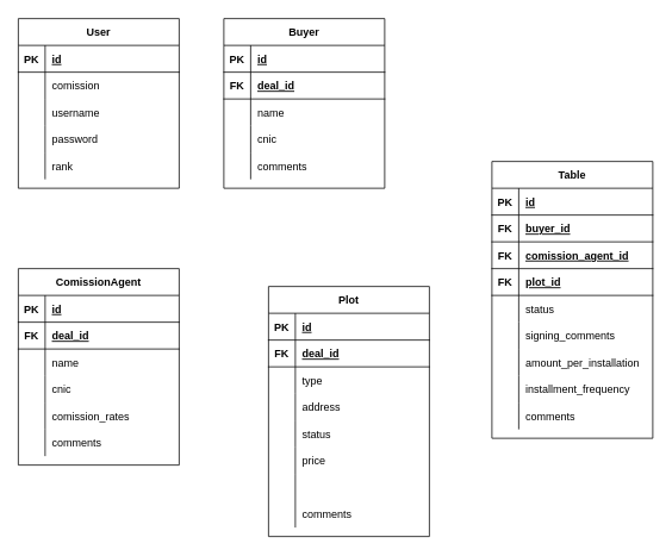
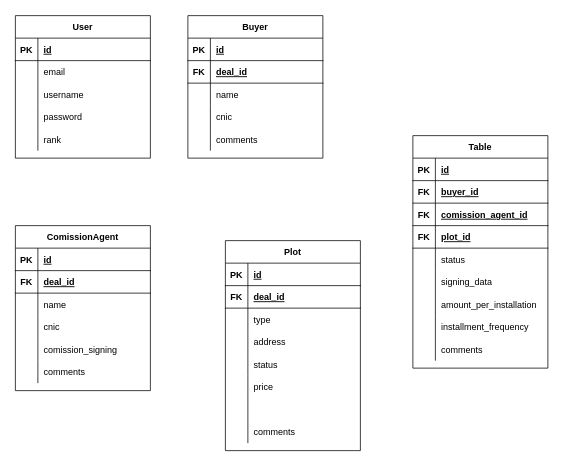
- <mxCell id="8" value="comission" style="shape=partialRectangle;connectable=0;fillColor=none;top=0;left=0;bottom=0;right=0;align=left;spacingLeft=6;overflow=hidden;" vertex="1" parent="6"><mxGeometry x="30" width="150" height="30" as="geometry" /></mxCell>
+ <mxCell id="8" value="email" style="shape=partialRectangle;connectable=0;fillColor=none;top=0;left=0;bottom=0;right=0;align=left;spacingLeft=6;overflow=hidden;" vertex="1" parent="6"><mxGeometry x="30" width="150" height="30" as="geometry" /></mxCell>
- <mxCell id="95" value="signing_comments" style="shape=partialRectangle;connectable=0;fillColor=none;top=0;left=0;bottom=0;right=0;align=left;spacingLeft=6;overflow=hidden;" vertex="1" parent="93"><mxGeometry x="30" width="150" height="30" as="geometry" /></mxCell>
+ <mxCell id="95" value="signing_data" style="shape=partialRectangle;connectable=0;fillColor=none;top=0;left=0;bottom=0;right=0;align=left;spacingLeft=6;overflow=hidden;" vertex="1" parent="93"><mxGeometry x="30" width="150" height="30" as="geometry" /></mxCell>
- <mxCell id="49" value="comission_rates" style="shape=partialRectangle;connectable=0;fillColor=none;top=0;left=0;bottom=0;right=0;align=left;spacingLeft=6;overflow=hidden;" vertex="1" parent="47"><mxGeometry x="30" width="150" height="30" as="geometry" /></mxCell>
+ <mxCell id="49" value="comission_signing" style="shape=partialRectangle;connectable=0;fillColor=none;top=0;left=0;bottom=0;right=0;align=left;spacingLeft=6;overflow=hidden;" vertex="1" parent="47"><mxGeometry x="30" width="150" height="30" as="geometry" /></mxCell>
